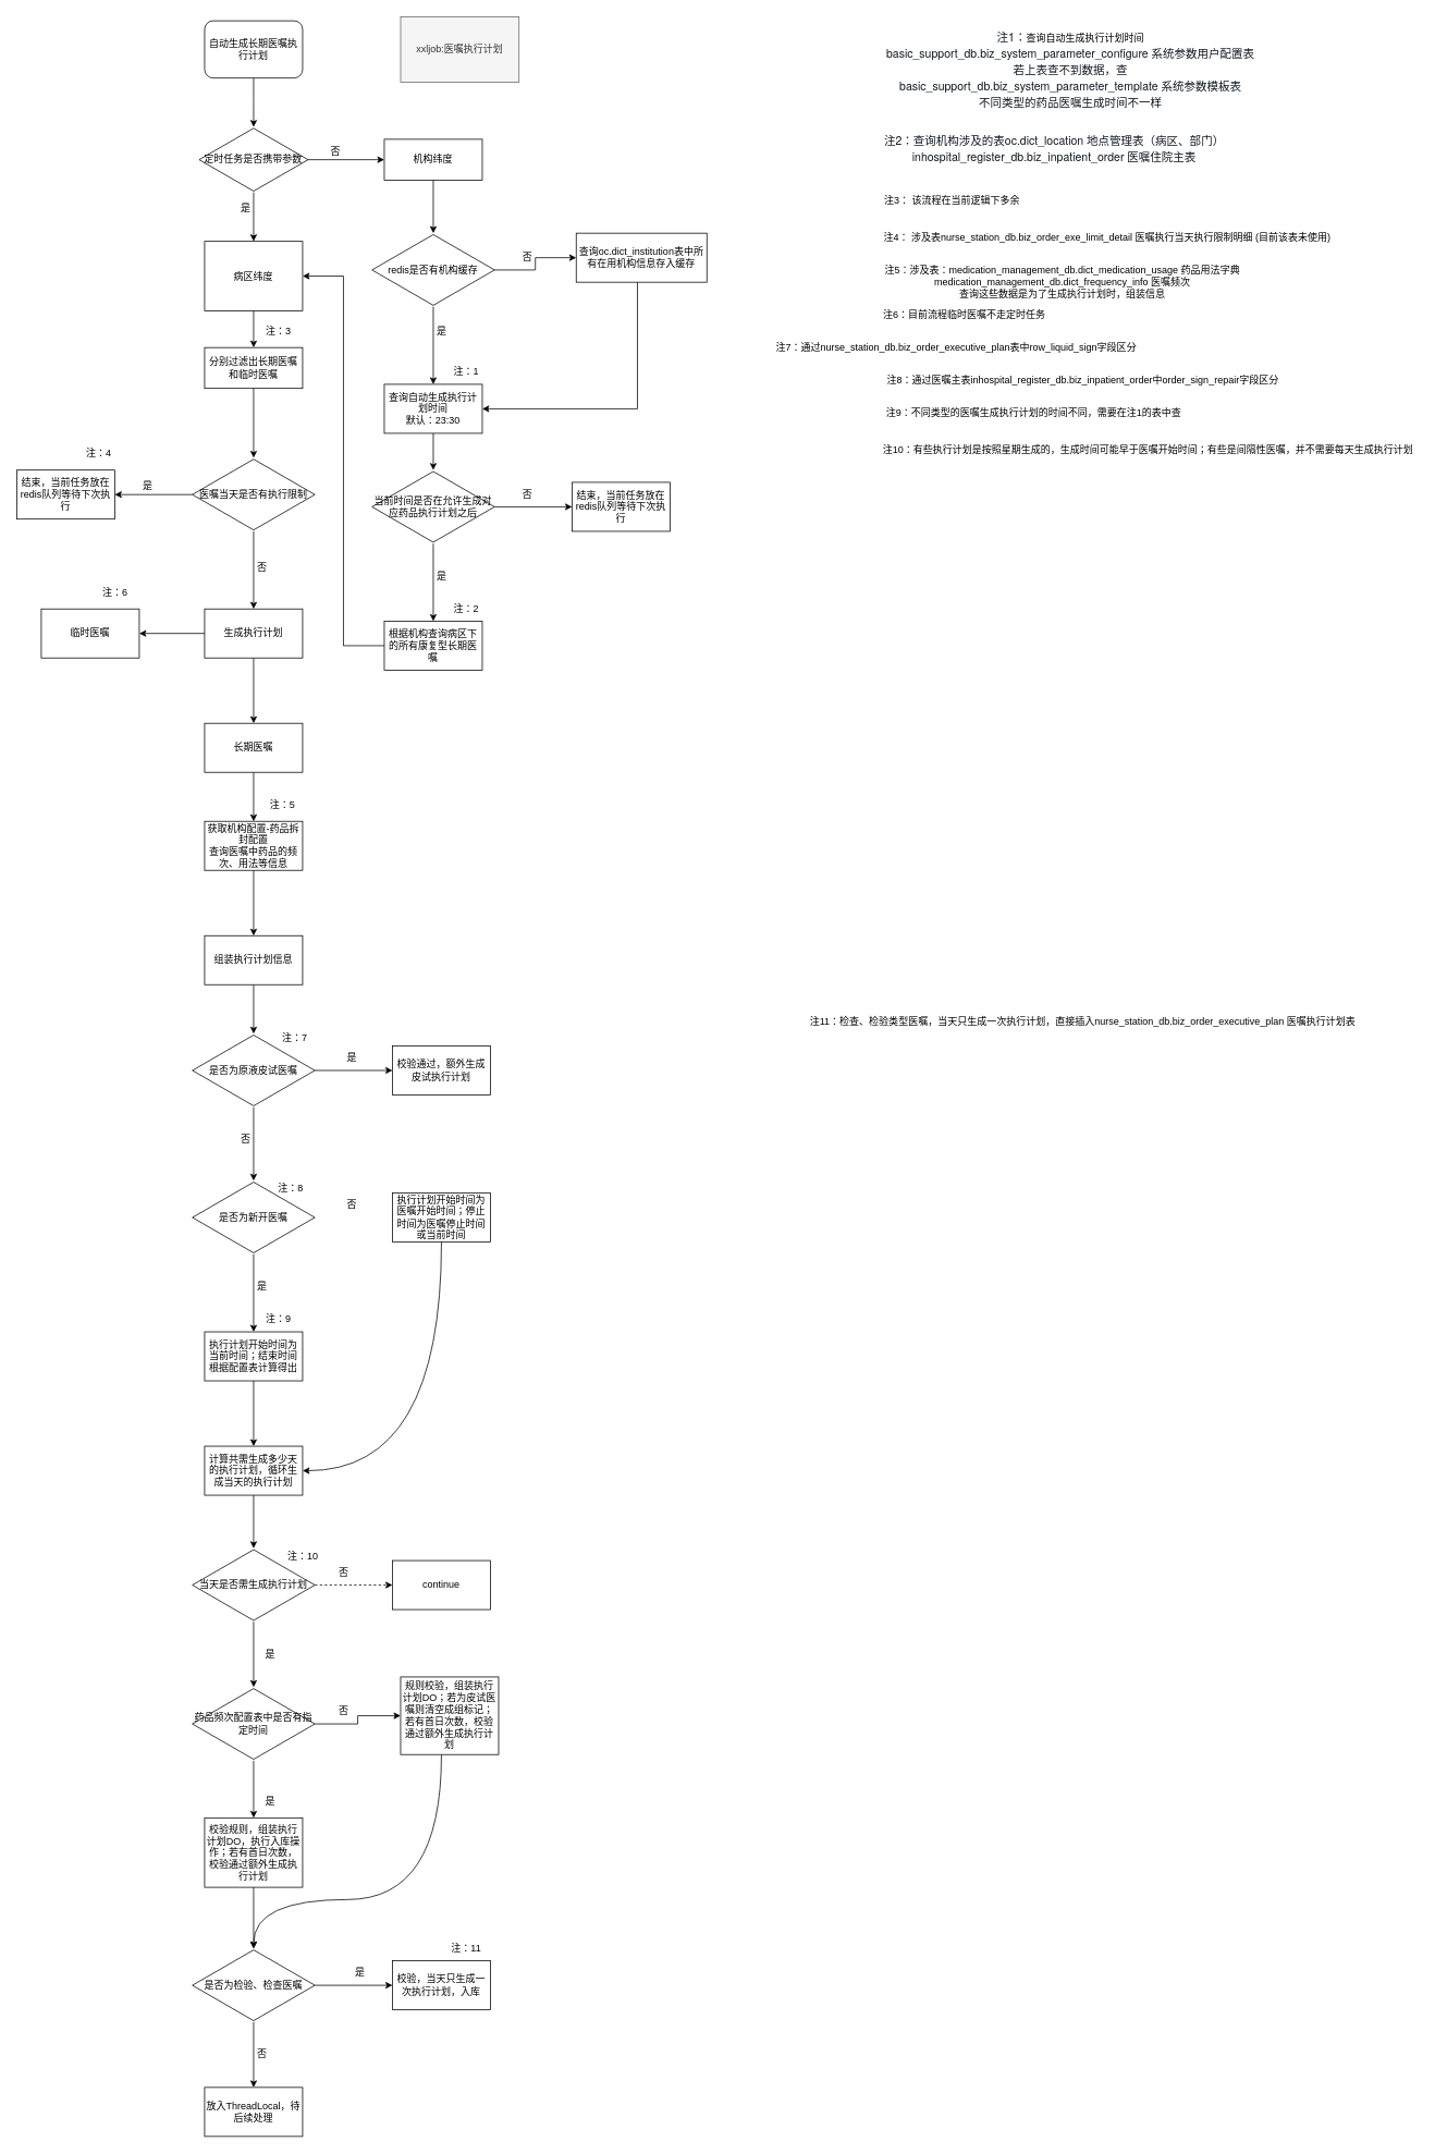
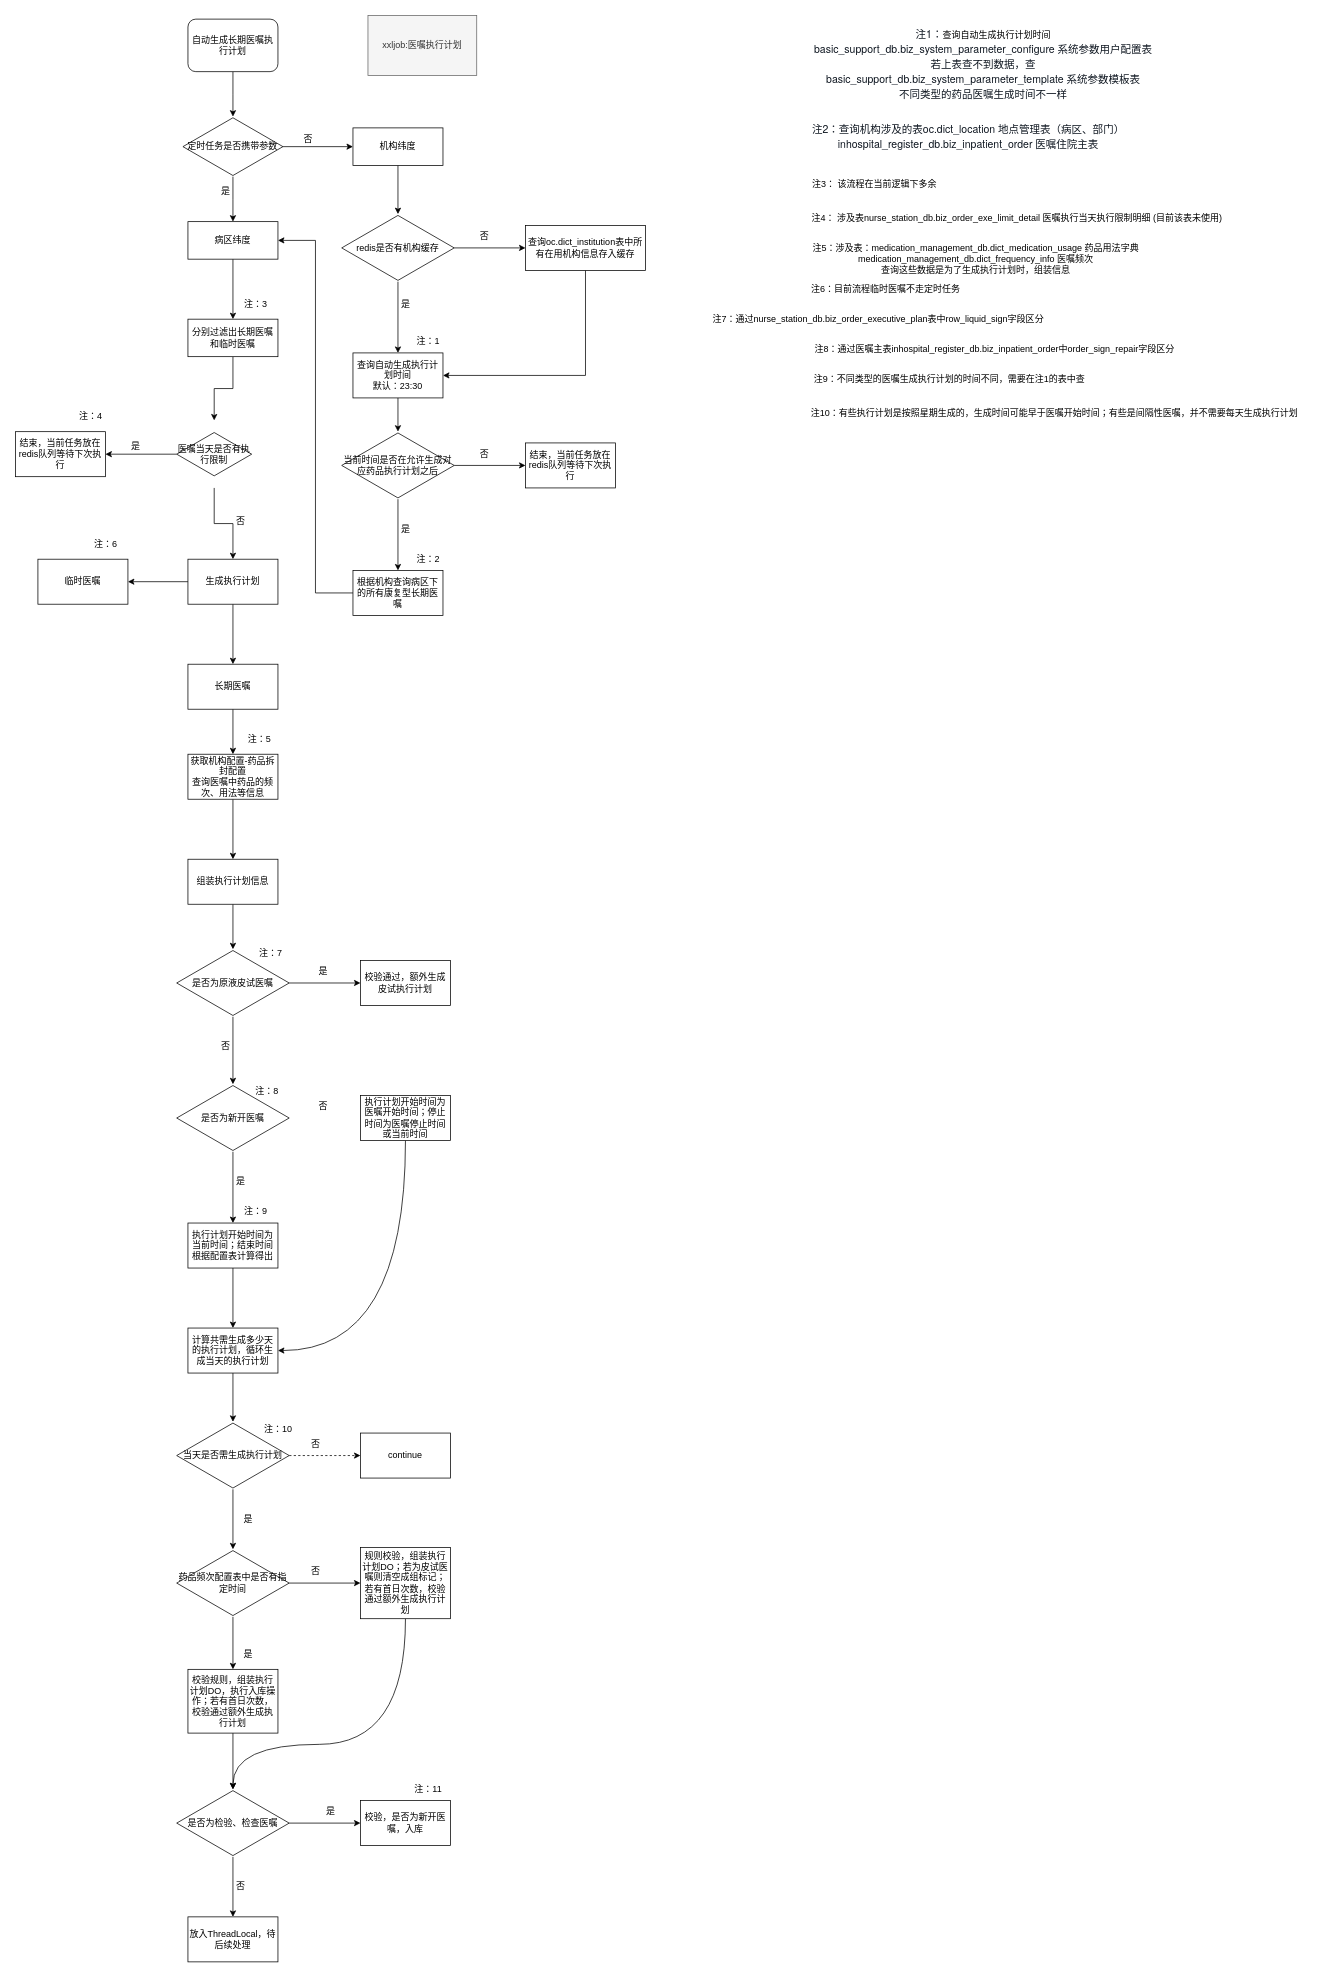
- <mxCell id="17" value="查询oc.dict_institution表中所有在用机构信息存入缓存" style="whiteSpace=wrap;html=1;" parent="1" vertex="1"><mxGeometry x="705" y="285" width="160" height="60" as="geometry" /></mxCell>
+ <mxCell id="17" value="查询oc.dict_institution表中所有在用机构信息存入缓存" style="whiteSpace=wrap;html=1;" parent="1" vertex="1"><mxGeometry x="700" y="300" width="160" height="60" as="geometry" /></mxCell>
- <mxCell id="7" value="病区纬度" style="rounded=0;whiteSpace=wrap;html=1;" parent="1" vertex="1"><mxGeometry x="250" y="295" width="120" height="85" as="geometry" /></mxCell>
+ <mxCell id="7" value="病区纬度" style="rounded=0;whiteSpace=wrap;html=1;" parent="1" vertex="1"><mxGeometry x="250" y="295" width="120" height="50" as="geometry" /></mxCell>
- <mxCell id="41" value="医嘱当天是否有执行限制" style="html=1;whiteSpace=wrap;aspect=fixed;shape=isoRectangle;" parent="1" vertex="1"><mxGeometry x="235" y="560" width="150" height="90" as="geometry" /></mxCell>
+ <mxCell id="41" value="医嘱当天是否有执行限制" style="html=1;whiteSpace=wrap;aspect=fixed;shape=isoRectangle;" parent="1" vertex="1"><mxGeometry x="235" y="560" width="100" height="90" as="geometry" /></mxCell>
- <mxCell id="97" value="注11：检查、检验类型医嘱，当天只生成一次执行计划，直接插入nurse_station_db.biz_order_executive_plan 医嘱执行计划表" style="text;html=1;align=center;verticalAlign=middle;resizable=0;points=[];autosize=1;strokeColor=none;" vertex="1" parent="1"><mxGeometry x="985" y="1240" width="680" height="20" as="geometry" /></mxCell>
- <mxCell id="103" value="规则校验，组装执行计划DO；若为皮试医嘱则清空成组标记；若有首日次数，校验通过额外生成执行计划" style="whiteSpace=wrap;html=1;" vertex="1" parent="1"><mxGeometry x="490" y="2052.5" width="120" height="95" as="geometry" /></mxCell>
+ <mxCell id="103" value="规则校验，组装执行计划DO；若为皮试医嘱则清空成组标记；若有首日次数，校验通过额外生成执行计划" style="whiteSpace=wrap;html=1;" vertex="1" parent="1"><mxGeometry x="480" y="2062.5" width="120" height="95" as="geometry" /></mxCell>
- <mxCell id="93" value="校验，当天只生成一次执行计划，入库" style="whiteSpace=wrap;html=1;" vertex="1" parent="1"><mxGeometry x="480" y="2400" width="120" height="60" as="geometry" /></mxCell>
+ <mxCell id="93" value="校验，是否为新开医嘱，入库" style="whiteSpace=wrap;html=1;" vertex="1" parent="1"><mxGeometry x="480" y="2400" width="120" height="60" as="geometry" /></mxCell>
